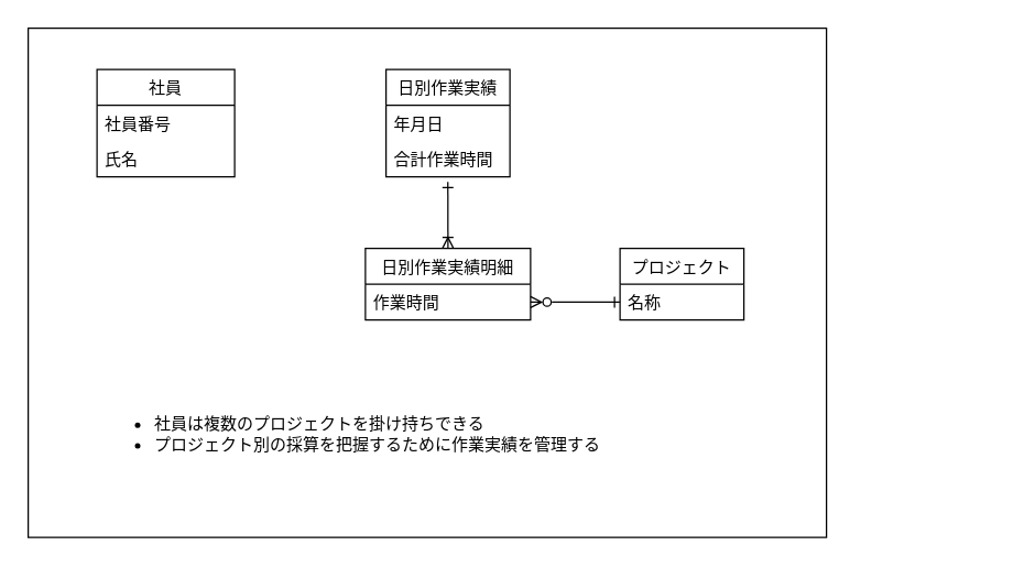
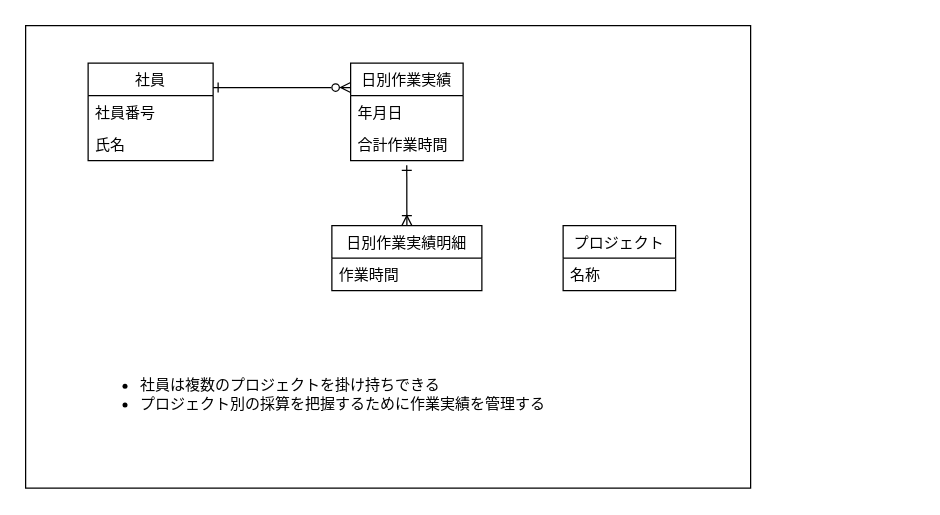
+ <mxCell id="6" style="edgeStyle=none;html=1;entryX=0;entryY=0.25;entryDx=0;entryDy=0;startArrow=ERone;startFill=0;endArrow=ERzeroToMany;endFill=0;exitX=1;exitY=0.25;exitDx=0;exitDy=0;" parent="1" source="7" target="3" edge="1"><mxGeometry relative="1" as="geometry"><mxPoint x="230" y="70" as="sourcePoint" /></mxGeometry></mxCell>
- <mxCell id="15" style="edgeStyle=none;html=1;startArrow=ERzeroToMany;startFill=0;endArrow=ERone;endFill=0;" parent="1" source="12" target="14" edge="1"><mxGeometry relative="1" as="geometry" /></mxCell>
